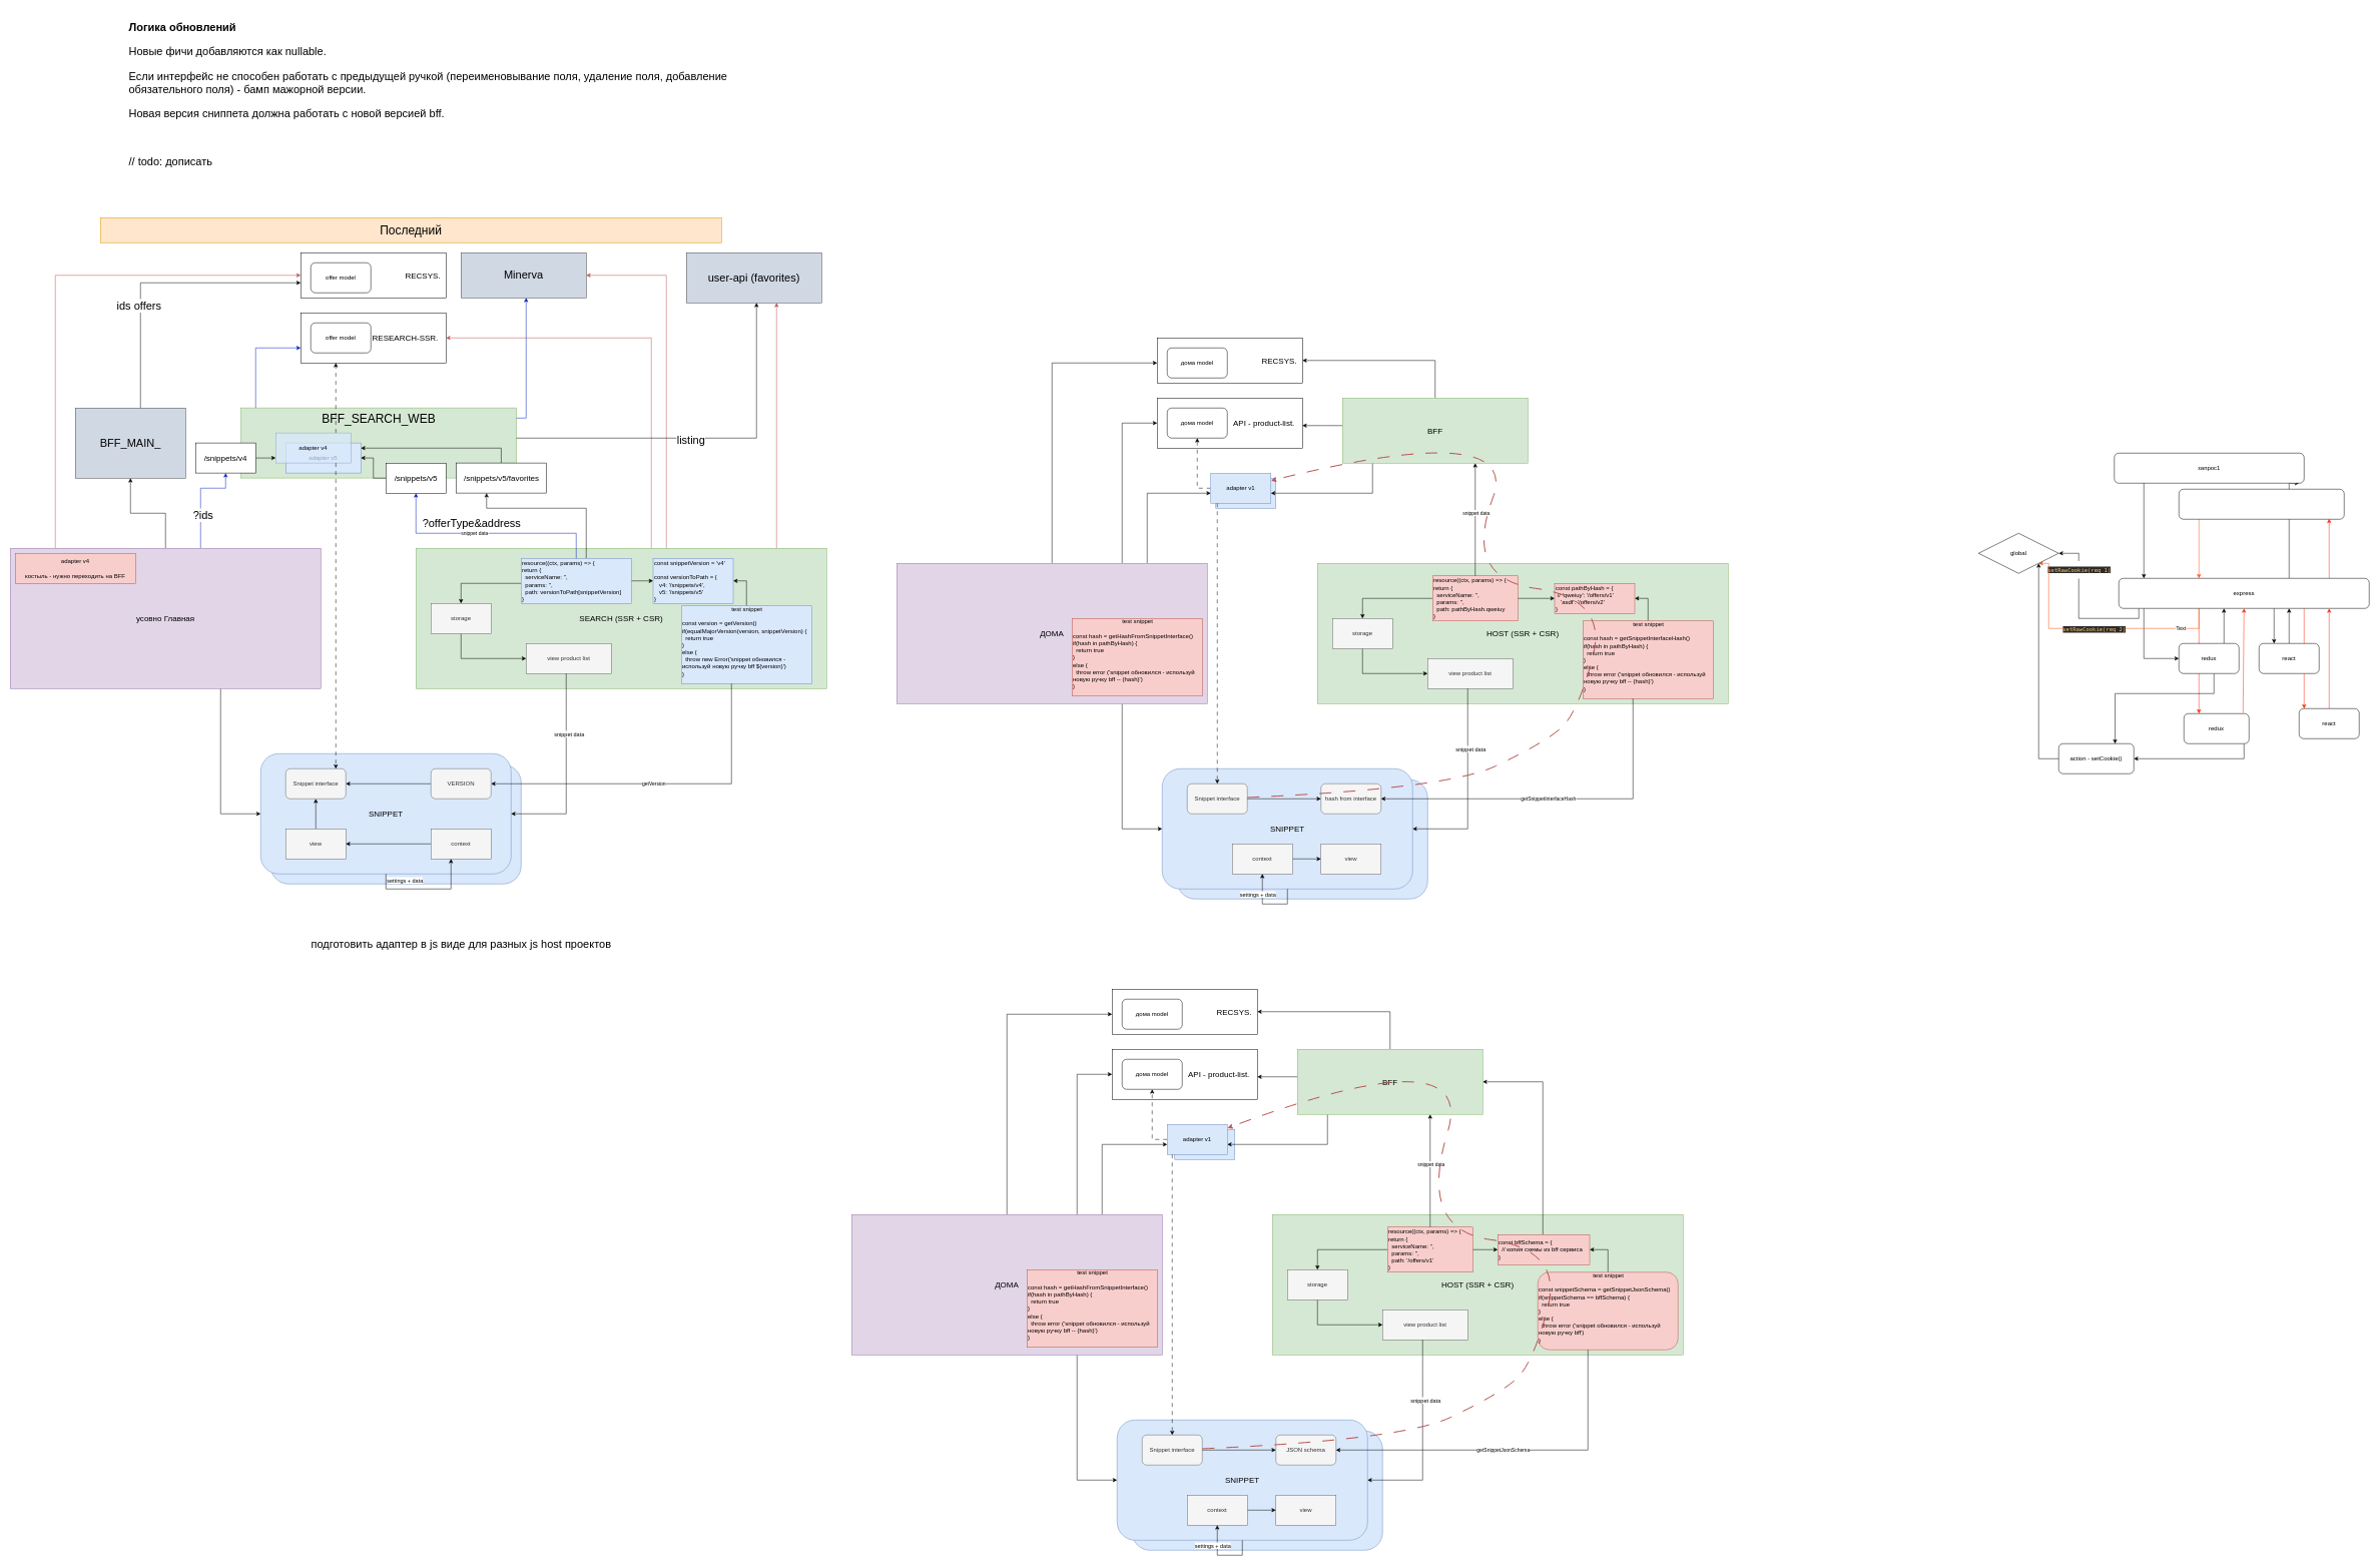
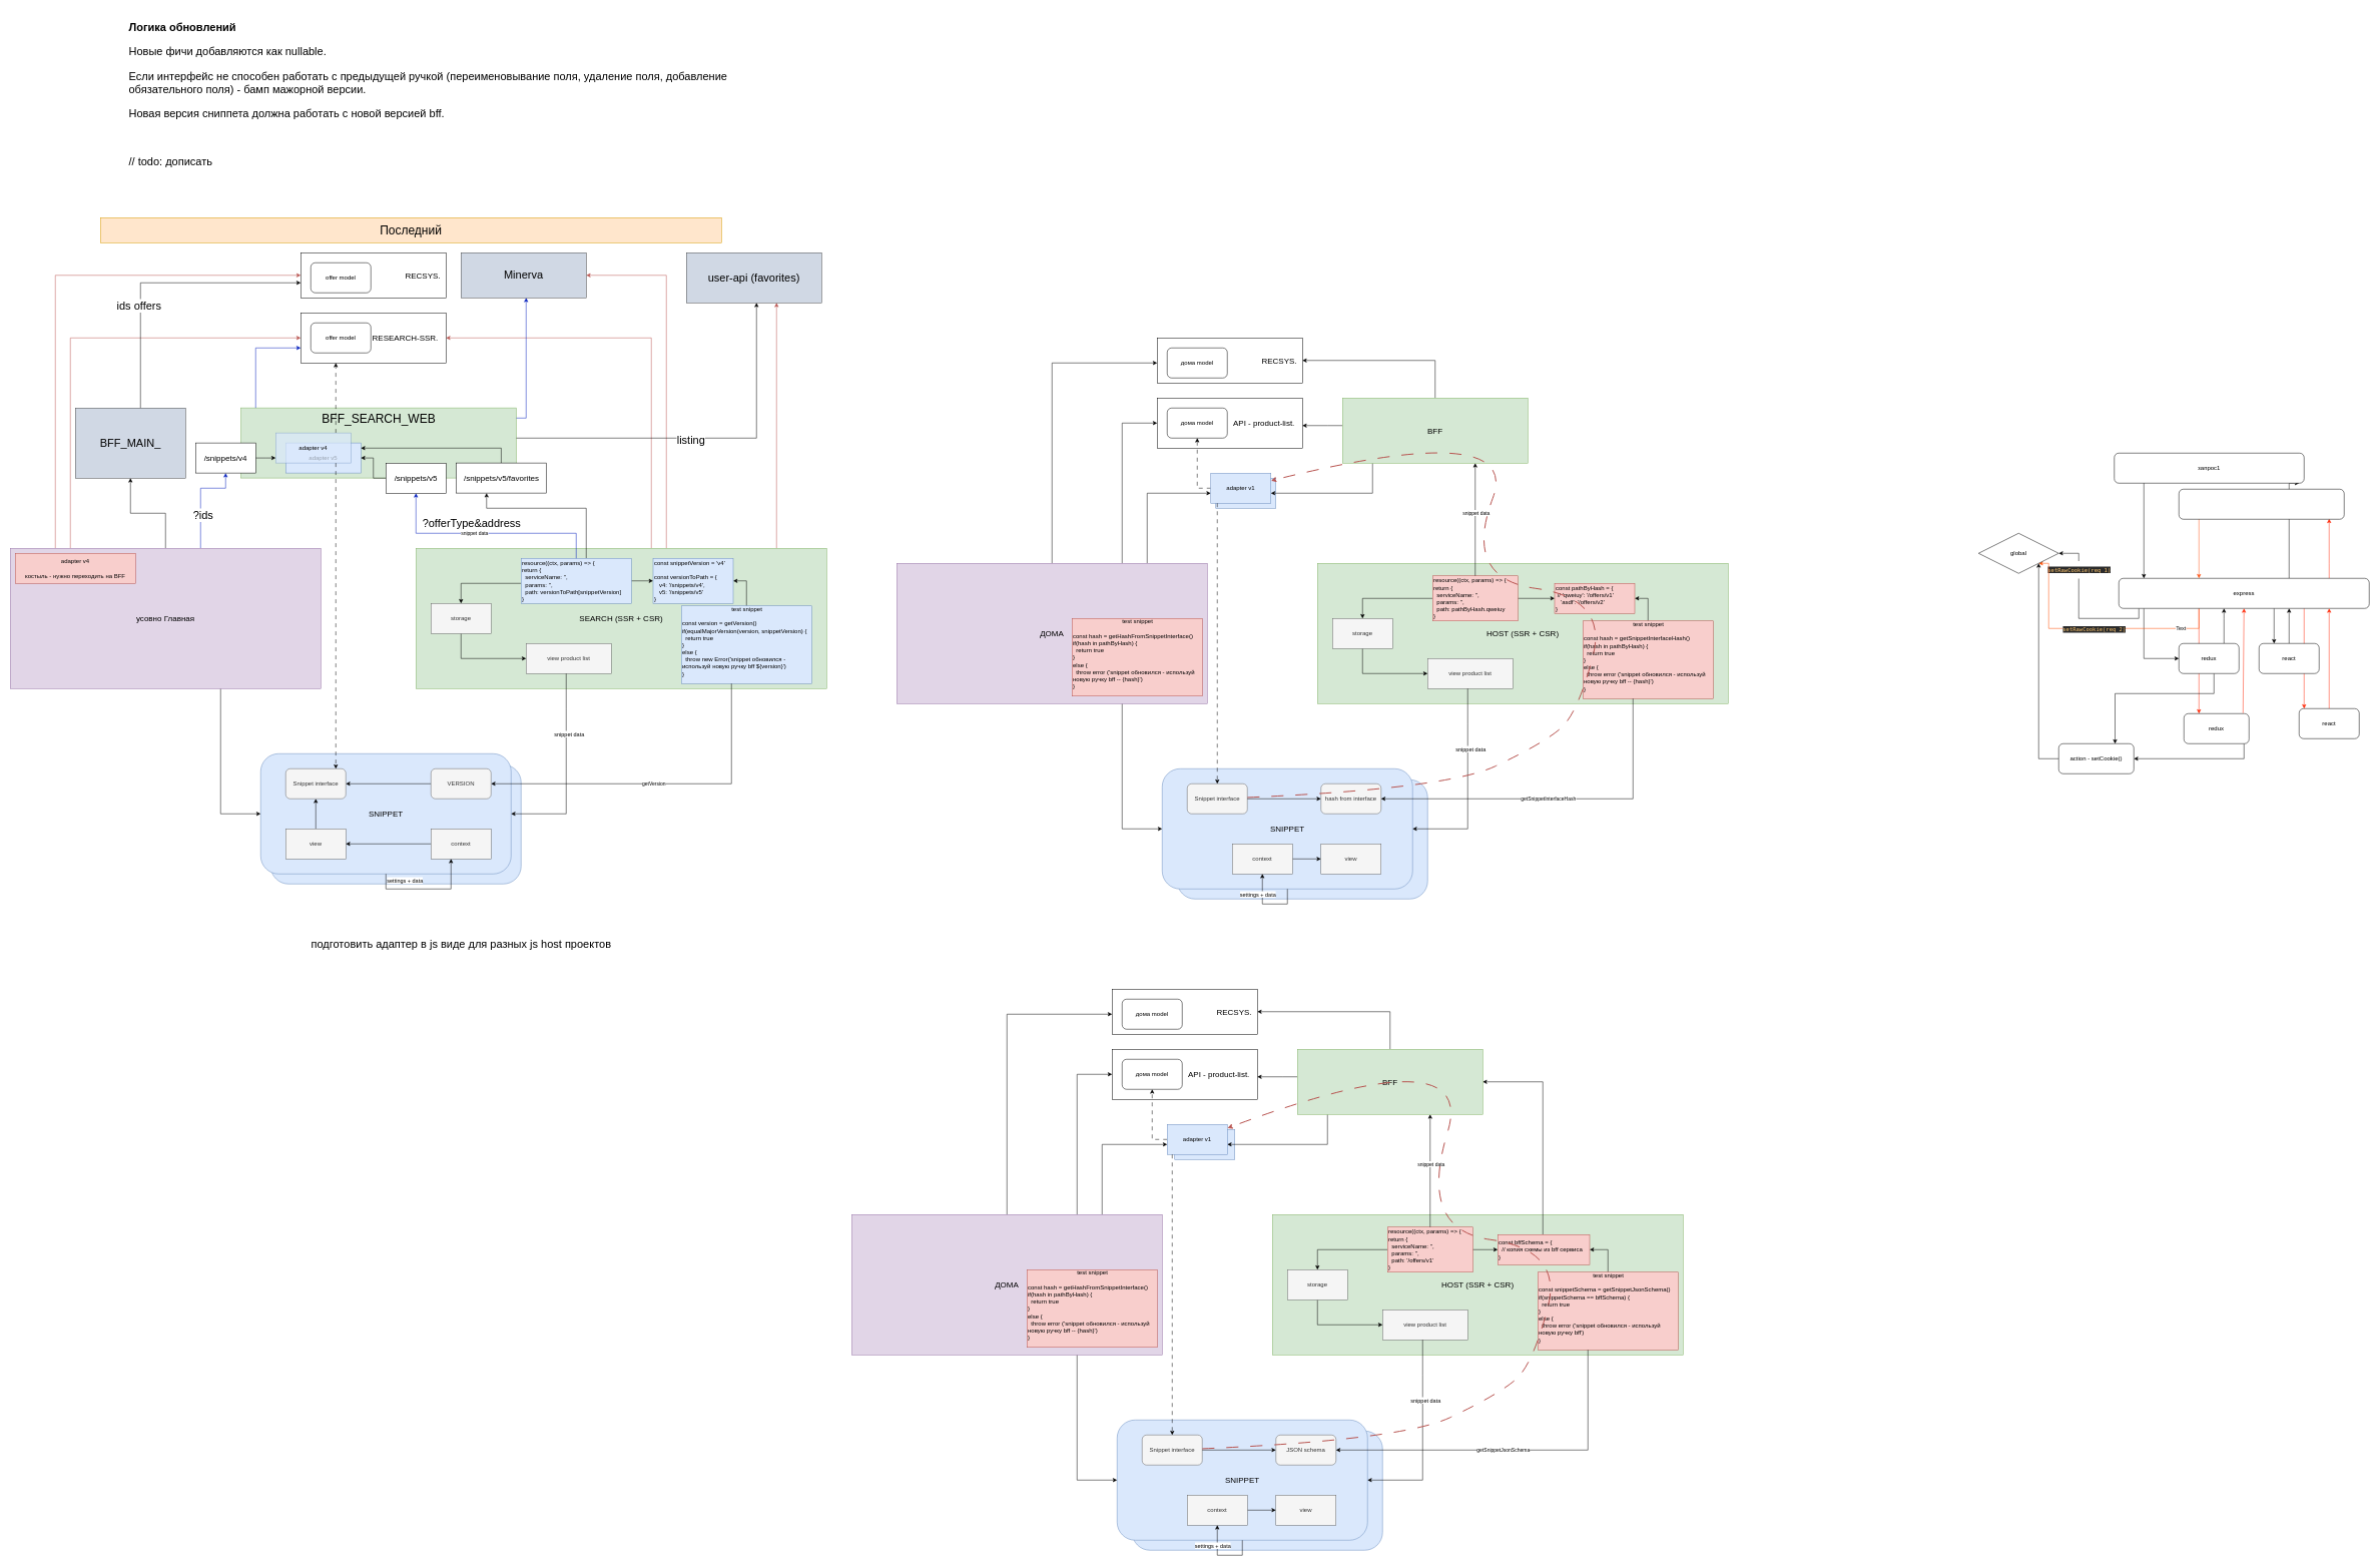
+ <mxCell id="144" style="edgeStyle=orthogonalEdgeStyle;rounded=0;orthogonalLoop=1;jettySize=auto;html=1;fontSize=16;fillColor=#f8cecc;strokeColor=#b85450;" edge="1" parent="1" source="149" target="129"><mxGeometry relative="1" as="geometry"><Array as="points"><mxPoint x="140" y="674" /></Array></mxGeometry></mxCell>
- <mxCell id="99" value="&lt;div style=&quot;text-align: center;&quot;&gt;&lt;span style=&quot;background-color: initial;&quot;&gt;test snippet&lt;/span&gt;&lt;/div&gt;&lt;br&gt;const snippetSchema =&amp;nbsp;getSnippetJsonSchema()&lt;br&gt;if(snippetSchema == bffSchema) {&lt;br&gt;&amp;nbsp; return true&lt;br&gt;}&lt;br&gt;else {&lt;br&gt;&amp;nbsp; throw error ('snippet обновился - используй новую ручку bff')&lt;br&gt;}&lt;br&gt;&amp;nbsp;" style="whiteSpace=wrap;html=1;align=left;fillColor=#f8cecc;strokeColor=#b85450;rounded=1;" vertex="1" parent="1"><mxGeometry x="3070" y="2539" width="280" height="155" as="geometry" /></mxCell>
+ <mxCell id="99" value="&lt;div style=&quot;text-align: center;&quot;&gt;&lt;span style=&quot;background-color: initial;&quot;&gt;test snippet&lt;/span&gt;&lt;/div&gt;&lt;br&gt;const snippetSchema =&amp;nbsp;getSnippetJsonSchema()&lt;br&gt;if(snippetSchema == bffSchema) {&lt;br&gt;&amp;nbsp; return true&lt;br&gt;}&lt;br&gt;else {&lt;br&gt;&amp;nbsp; throw error ('snippet обновился - используй новую ручку bff')&lt;br&gt;}&lt;br&gt;&amp;nbsp;" style="rounded=0;whiteSpace=wrap;html=1;align=left;fillColor=#f8cecc;strokeColor=#b85450;" vertex="1" parent="1"><mxGeometry x="3070" y="2539" width="280" height="155" as="geometry" /></mxCell>
